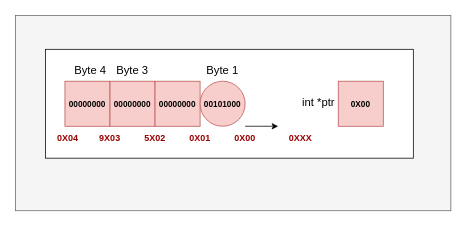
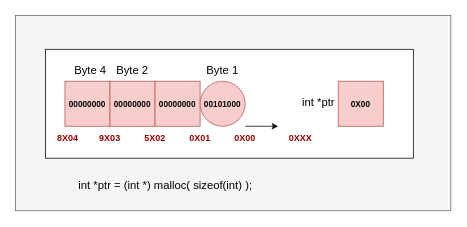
- <mxCell id="10" value="&lt;font style=&quot;font-size: 15px;&quot;&gt;Byte 3&lt;/font&gt;" style="text;html=1;align=center;verticalAlign=middle;whiteSpace=wrap;rounded=0;" parent="1" vertex="1"><mxGeometry x="146" y="77.5" width="60" height="30" as="geometry" /></mxCell>
+ <mxCell id="10" value="&lt;font style=&quot;font-size: 15px;&quot;&gt;Byte 2&lt;/font&gt;" style="text;html=1;align=center;verticalAlign=middle;whiteSpace=wrap;rounded=0;" parent="1" vertex="1"><mxGeometry x="146" y="77.5" width="60" height="30" as="geometry" /></mxCell>
- <mxCell id="16" value="0X04" style="text;html=1;align=center;verticalAlign=middle;whiteSpace=wrap;rounded=0;fontColor=#990000;fontStyle=1" vertex="1" parent="1"><mxGeometry x="60" y="167.5" width="60" height="30" as="geometry" /></mxCell>
+ <mxCell id="16" value="8X04" style="text;html=1;align=center;verticalAlign=middle;whiteSpace=wrap;rounded=0;fontColor=#990000;fontStyle=1" vertex="1" parent="1"><mxGeometry x="60" y="167.5" width="60" height="30" as="geometry" /></mxCell>
+ <mxCell id="17" value="&lt;font style=&quot;font-size: 15px;&quot;&gt;int *ptr = (int *) malloc( sizeof(int) ); &amp;nbsp; &amp;nbsp;&amp;nbsp;&lt;/font&gt;" style="text;html=1;align=center;verticalAlign=middle;whiteSpace=wrap;rounded=0;" vertex="1" parent="1"><mxGeometry x="100" y="240" width="240" height="30" as="geometry" /></mxCell>
